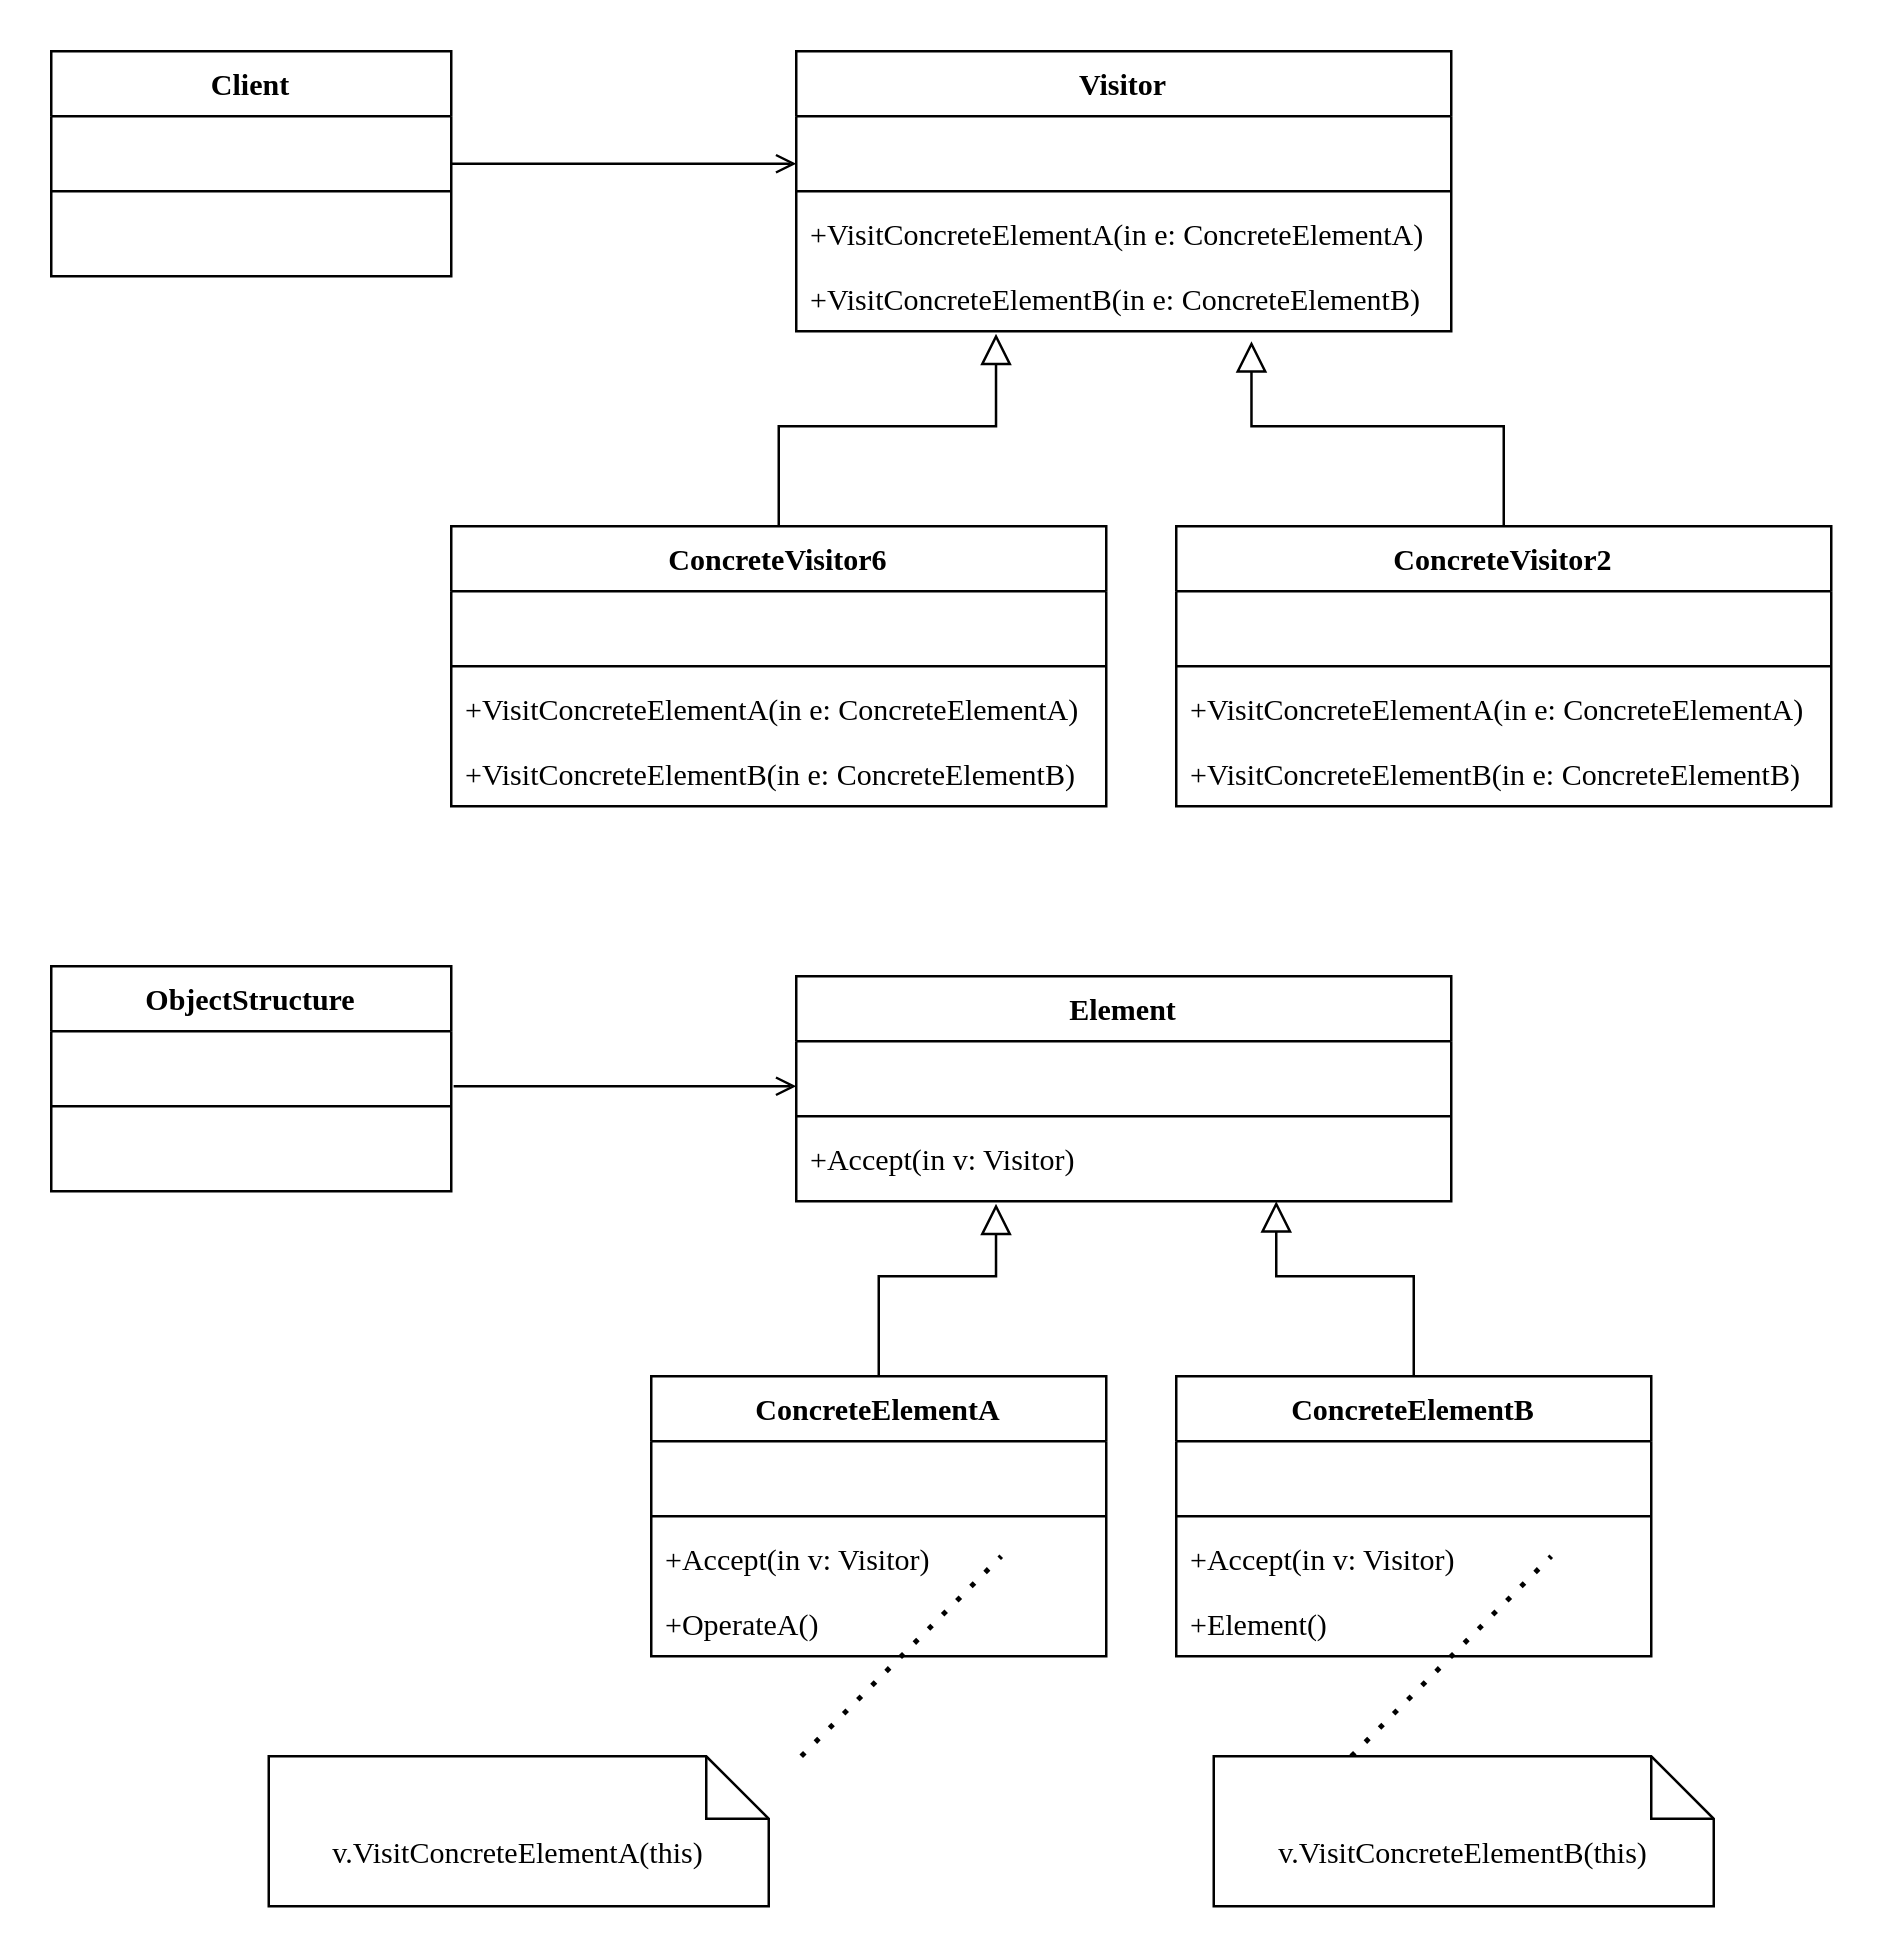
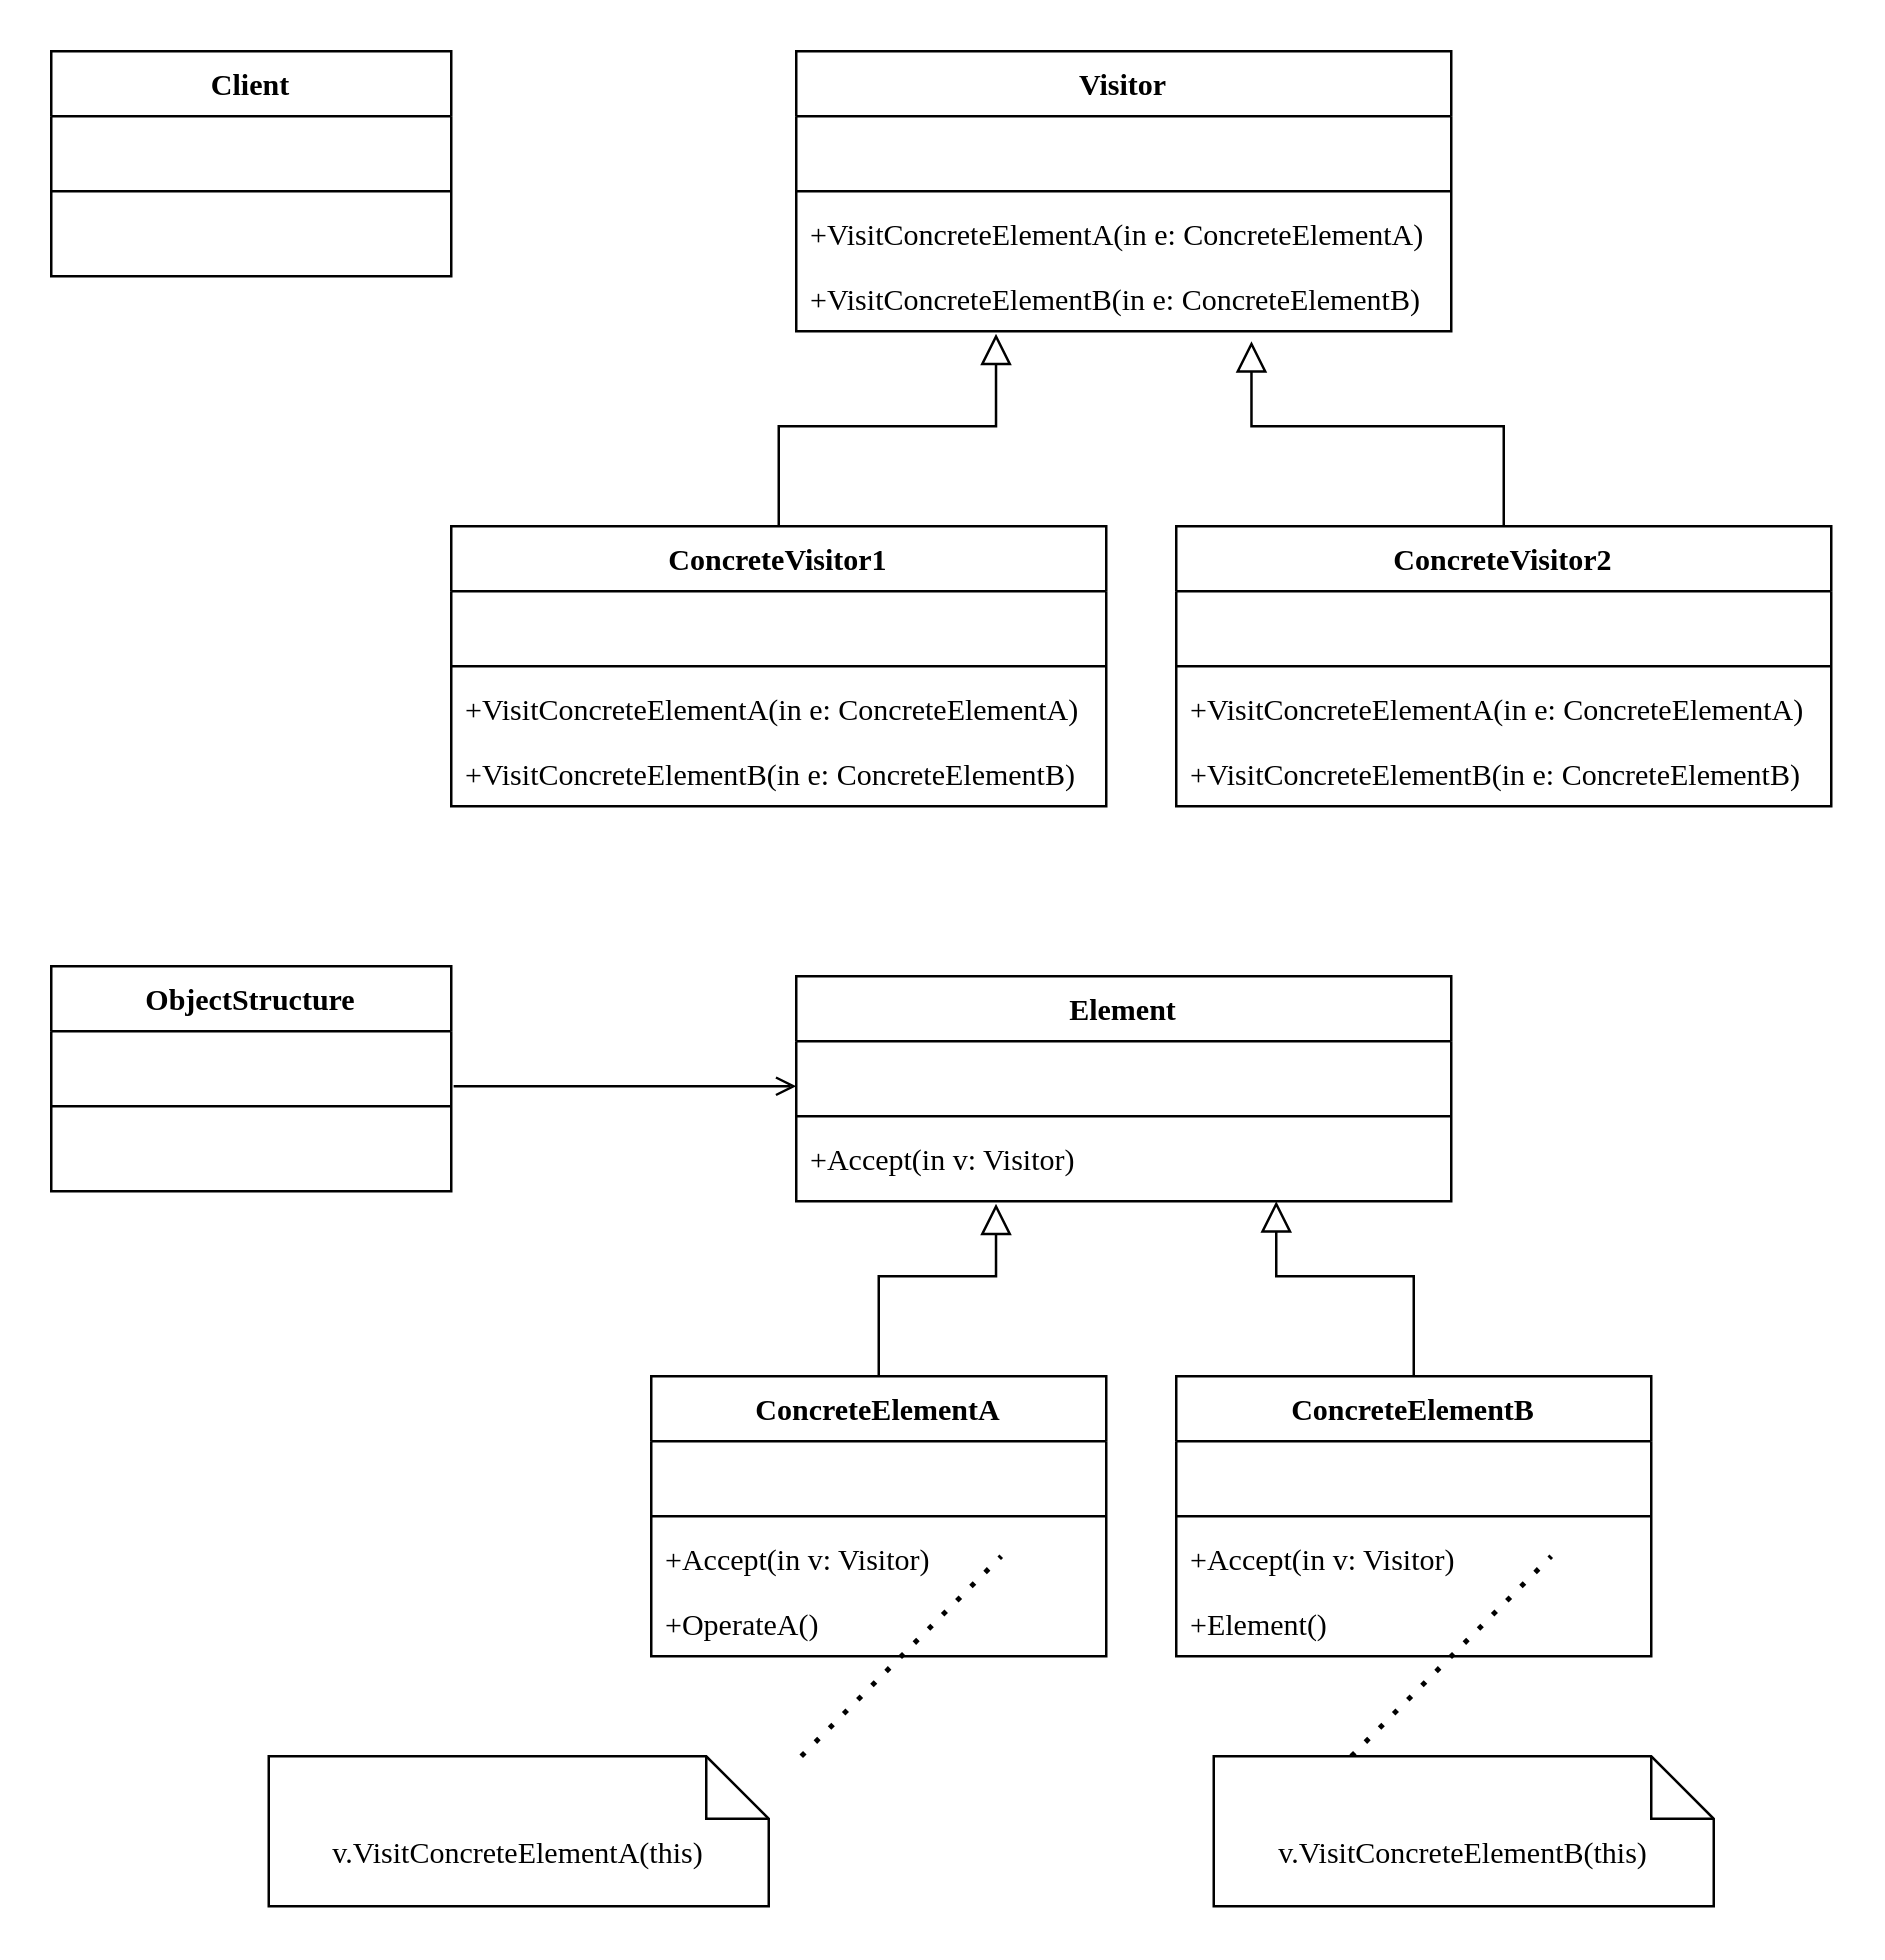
- <mxCell id="12" value="" style="endArrow=open;shadow=0;strokeWidth=1;rounded=0;endFill=1;edgeStyle=elbowEdgeStyle;elbow=vertical;fontFamily=Lucida Console;" parent="1" source="2" target="7" edge="1"><mxGeometry x="0.5" y="41" relative="1" as="geometry"><mxPoint x="190" y="92" as="sourcePoint" /><mxPoint x="350" y="92" as="targetPoint" /><mxPoint x="-40" y="32" as="offset" /></mxGeometry></mxCell>
- <mxCell id="13" value="ConcreteVisitor6" style="swimlane;fontStyle=1;align=center;verticalAlign=top;childLayout=stackLayout;horizontal=1;startSize=26;horizontalStack=0;resizeParent=1;resizeLast=0;collapsible=1;marginBottom=0;rounded=0;shadow=0;strokeWidth=1;fontFamily=Lucida Console;" vertex="1" parent="1"><mxGeometry x="180" y="210" width="262" height="112" as="geometry"><mxRectangle x="550" y="140" width="160" height="26" as="alternateBounds" /></mxGeometry></mxCell>
+ <mxCell id="13" value="ConcreteVisitor1" style="swimlane;fontStyle=1;align=center;verticalAlign=top;childLayout=stackLayout;horizontal=1;startSize=26;horizontalStack=0;resizeParent=1;resizeLast=0;collapsible=1;marginBottom=0;rounded=0;shadow=0;strokeWidth=1;fontFamily=Lucida Console;" vertex="1" parent="1"><mxGeometry x="180" y="210" width="262" height="112" as="geometry"><mxRectangle x="550" y="140" width="160" height="26" as="alternateBounds" /></mxGeometry></mxCell>
